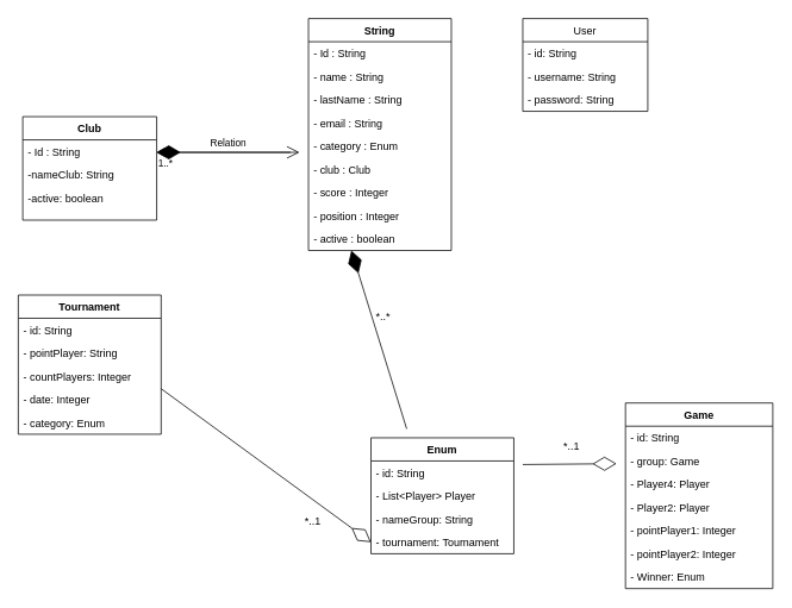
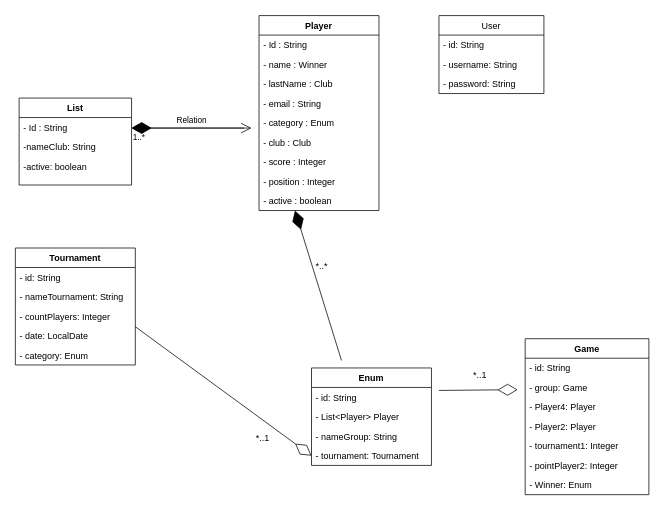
- <mxCell id="2" value="String" style="swimlane;fontStyle=1;align=center;verticalAlign=top;childLayout=stackLayout;horizontal=1;startSize=26;horizontalStack=0;resizeParent=1;resizeParentMax=0;resizeLast=0;collapsible=1;marginBottom=0;" parent="1" vertex="1"><mxGeometry x="345" y="20" width="160" height="260" as="geometry" /></mxCell>
+ <mxCell id="2" value="Player" style="swimlane;fontStyle=1;align=center;verticalAlign=top;childLayout=stackLayout;horizontal=1;startSize=26;horizontalStack=0;resizeParent=1;resizeParentMax=0;resizeLast=0;collapsible=1;marginBottom=0;" parent="1" vertex="1"><mxGeometry x="345" y="20" width="160" height="260" as="geometry" /></mxCell>
- <mxCell id="4" value="- name : String&#10;" style="text;strokeColor=none;fillColor=none;align=left;verticalAlign=top;spacingLeft=4;spacingRight=4;overflow=hidden;rotatable=0;points=[[0,0.5],[1,0.5]];portConstraint=eastwest;" parent="2" vertex="1"><mxGeometry y="52" width="160" height="26" as="geometry" /></mxCell>
+ <mxCell id="4" value="- name : Winner&#10;" style="text;strokeColor=none;fillColor=none;align=left;verticalAlign=top;spacingLeft=4;spacingRight=4;overflow=hidden;rotatable=0;points=[[0,0.5],[1,0.5]];portConstraint=eastwest;" parent="2" vertex="1"><mxGeometry y="52" width="160" height="26" as="geometry" /></mxCell>
- <mxCell id="5" value="- lastName : String&#10;" style="text;strokeColor=none;fillColor=none;align=left;verticalAlign=top;spacingLeft=4;spacingRight=4;overflow=hidden;rotatable=0;points=[[0,0.5],[1,0.5]];portConstraint=eastwest;" parent="2" vertex="1"><mxGeometry y="78" width="160" height="26" as="geometry" /></mxCell>
+ <mxCell id="5" value="- lastName : Club&#10;" style="text;strokeColor=none;fillColor=none;align=left;verticalAlign=top;spacingLeft=4;spacingRight=4;overflow=hidden;rotatable=0;points=[[0,0.5],[1,0.5]];portConstraint=eastwest;" parent="2" vertex="1"><mxGeometry y="78" width="160" height="26" as="geometry" /></mxCell>
- <mxCell id="12" value="Club" style="swimlane;fontStyle=1;align=center;verticalAlign=top;childLayout=stackLayout;horizontal=1;startSize=26;horizontalStack=0;resizeParent=1;resizeParentMax=0;resizeLast=0;collapsible=1;marginBottom=0;" parent="1" vertex="1"><mxGeometry x="25" y="130" width="150" height="116" as="geometry" /></mxCell>
+ <mxCell id="12" value="List" style="swimlane;fontStyle=1;align=center;verticalAlign=top;childLayout=stackLayout;horizontal=1;startSize=26;horizontalStack=0;resizeParent=1;resizeParentMax=0;resizeLast=0;collapsible=1;marginBottom=0;" parent="1" vertex="1"><mxGeometry x="25" y="130" width="150" height="116" as="geometry" /></mxCell>
- <mxCell id="26" value="- pointPlayer: String" style="text;strokeColor=none;fillColor=none;align=left;verticalAlign=top;spacingLeft=4;spacingRight=4;overflow=hidden;rotatable=0;points=[[0,0.5],[1,0.5]];portConstraint=eastwest;" parent="24" vertex="1"><mxGeometry y="52" width="160" height="26" as="geometry" /></mxCell>
+ <mxCell id="26" value="- nameTournament: String" style="text;strokeColor=none;fillColor=none;align=left;verticalAlign=top;spacingLeft=4;spacingRight=4;overflow=hidden;rotatable=0;points=[[0,0.5],[1,0.5]];portConstraint=eastwest;" parent="24" vertex="1"><mxGeometry y="52" width="160" height="26" as="geometry" /></mxCell>
- <mxCell id="28" value="- date: Integer" style="text;strokeColor=none;fillColor=none;align=left;verticalAlign=top;spacingLeft=4;spacingRight=4;overflow=hidden;rotatable=0;points=[[0,0.5],[1,0.5]];portConstraint=eastwest;" parent="24" vertex="1"><mxGeometry y="104" width="160" height="26" as="geometry" /></mxCell>
+ <mxCell id="28" value="- date: LocalDate" style="text;strokeColor=none;fillColor=none;align=left;verticalAlign=top;spacingLeft=4;spacingRight=4;overflow=hidden;rotatable=0;points=[[0,0.5],[1,0.5]];portConstraint=eastwest;" parent="24" vertex="1"><mxGeometry y="104" width="160" height="26" as="geometry" /></mxCell>
- <mxCell id="35" value="- pointPlayer1: Integer&#10;" style="text;strokeColor=none;fillColor=none;align=left;verticalAlign=top;spacingLeft=4;spacingRight=4;overflow=hidden;rotatable=0;points=[[0,0.5],[1,0.5]];portConstraint=eastwest;" vertex="1" parent="30"><mxGeometry y="130" width="165" height="26" as="geometry" /></mxCell>
+ <mxCell id="35" value="- tournament1: Integer&#10;" style="text;strokeColor=none;fillColor=none;align=left;verticalAlign=top;spacingLeft=4;spacingRight=4;overflow=hidden;rotatable=0;points=[[0,0.5],[1,0.5]];portConstraint=eastwest;" vertex="1" parent="30"><mxGeometry y="130" width="165" height="26" as="geometry" /></mxCell>
